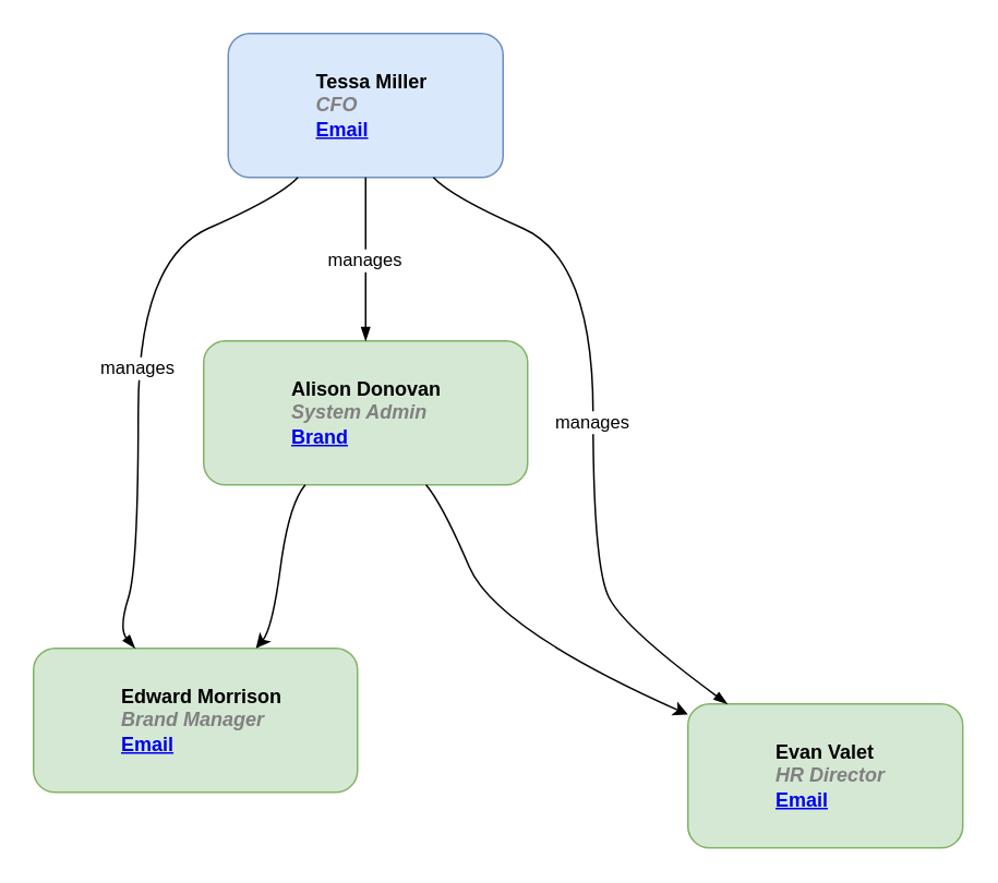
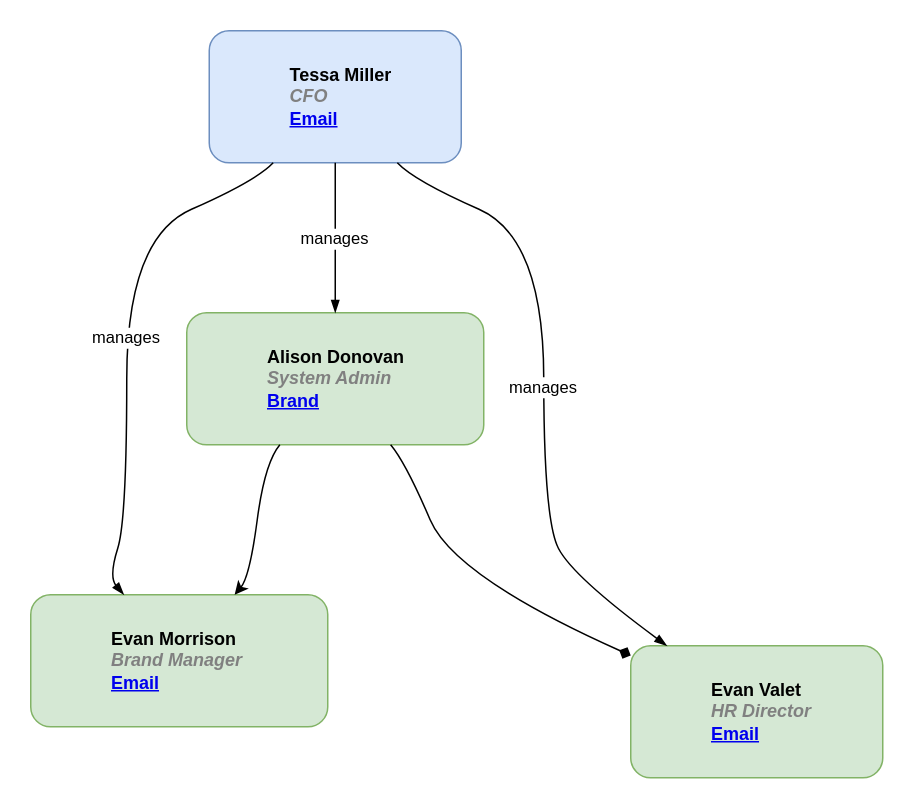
- <mxCell id="10" value="" style="curved=1;fontSize=11;" parent="1" source="4" target="5" edge="1"><mxGeometry relative="1" as="geometry"><Array as="points"><mxPoint x="270" y="308" /><mxPoint x="302.5" y="384" /></Array></mxGeometry></mxCell>
+ <mxCell id="10" value="" style="curved=1;fontSize=11;endArrow=diamond;" parent="1" source="4" target="5" edge="1"><mxGeometry relative="1" as="geometry"><Array as="points"><mxPoint x="270" y="308" /><mxPoint x="302.5" y="384" /></Array></mxGeometry></mxCell>
- <mxCell id="3" value="Edward Morrison&lt;br&gt;&lt;i style=&quot;color:gray;&quot;&gt;Brand Manager&lt;/i&gt;&lt;br&gt;&lt;a href=&quot;mailto:me@example.com&quot;&gt;Email&lt;/a&gt;" style="label;image=https://cdn3.iconfinder.com/data/icons/user-avatars-1/512/users-10-3-128.png;whiteSpace=wrap;html=1;rounded=1;fillColor=#d5e8d4;strokeColor=#82b366;" parent="1" vertex="1"><mxGeometry x="20" y="396" width="198" height="88" as="geometry" /></mxCell>
+ <mxCell id="3" value="Evan Morrison&lt;br&gt;&lt;i style=&quot;color:gray;&quot;&gt;Brand Manager&lt;/i&gt;&lt;br&gt;&lt;a href=&quot;mailto:me@example.com&quot;&gt;Email&lt;/a&gt;" style="label;image=https://cdn3.iconfinder.com/data/icons/user-avatars-1/512/users-10-3-128.png;whiteSpace=wrap;html=1;rounded=1;fillColor=#d5e8d4;strokeColor=#82b366;" parent="1" vertex="1"><mxGeometry x="20" y="396" width="198" height="88" as="geometry" /></mxCell>
